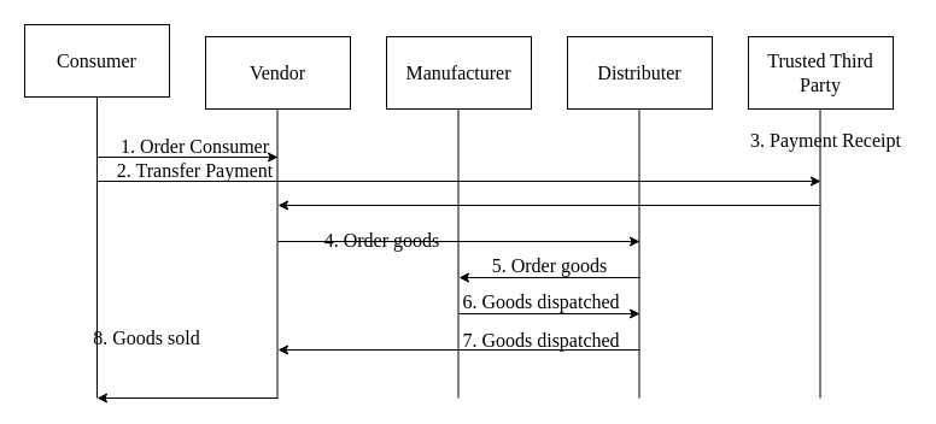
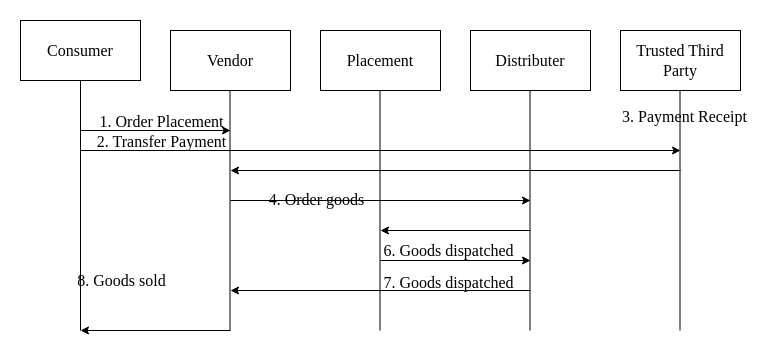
- <mxCell id="4" value="Manufacturer" style="rounded=0;whiteSpace=wrap;html=1;fontFamily=Times New Roman;fontSize=16;" vertex="1" parent="1"><mxGeometry x="320" y="30" width="120" height="60" as="geometry" /></mxCell>
+ <mxCell id="4" value="Placement" style="rounded=0;whiteSpace=wrap;html=1;fontFamily=Times New Roman;fontSize=16;" vertex="1" parent="1"><mxGeometry x="320" y="30" width="120" height="60" as="geometry" /></mxCell>
- <mxCell id="13" value="1. Order Consumer" style="text;html=1;align=center;verticalAlign=middle;resizable=0;points=[];autosize=1;fontFamily=Times New Roman;fontSize=16;" vertex="1" parent="1"><mxGeometry x="91" y="111" width="140" height="20" as="geometry" /></mxCell>
+ <mxCell id="13" value="1. Order Placement" style="text;html=1;align=center;verticalAlign=middle;resizable=0;points=[];autosize=1;fontFamily=Times New Roman;fontSize=16;" vertex="1" parent="1"><mxGeometry x="91" y="111" width="140" height="20" as="geometry" /></mxCell>
- <mxCell id="21" value="5. Order goods" style="text;html=1;align=center;verticalAlign=middle;resizable=0;points=[];autosize=1;fontFamily=Times New Roman;fontSize=16;" vertex="1" parent="1"><mxGeometry x="400" y="210" width="110" height="20" as="geometry" /></mxCell>
